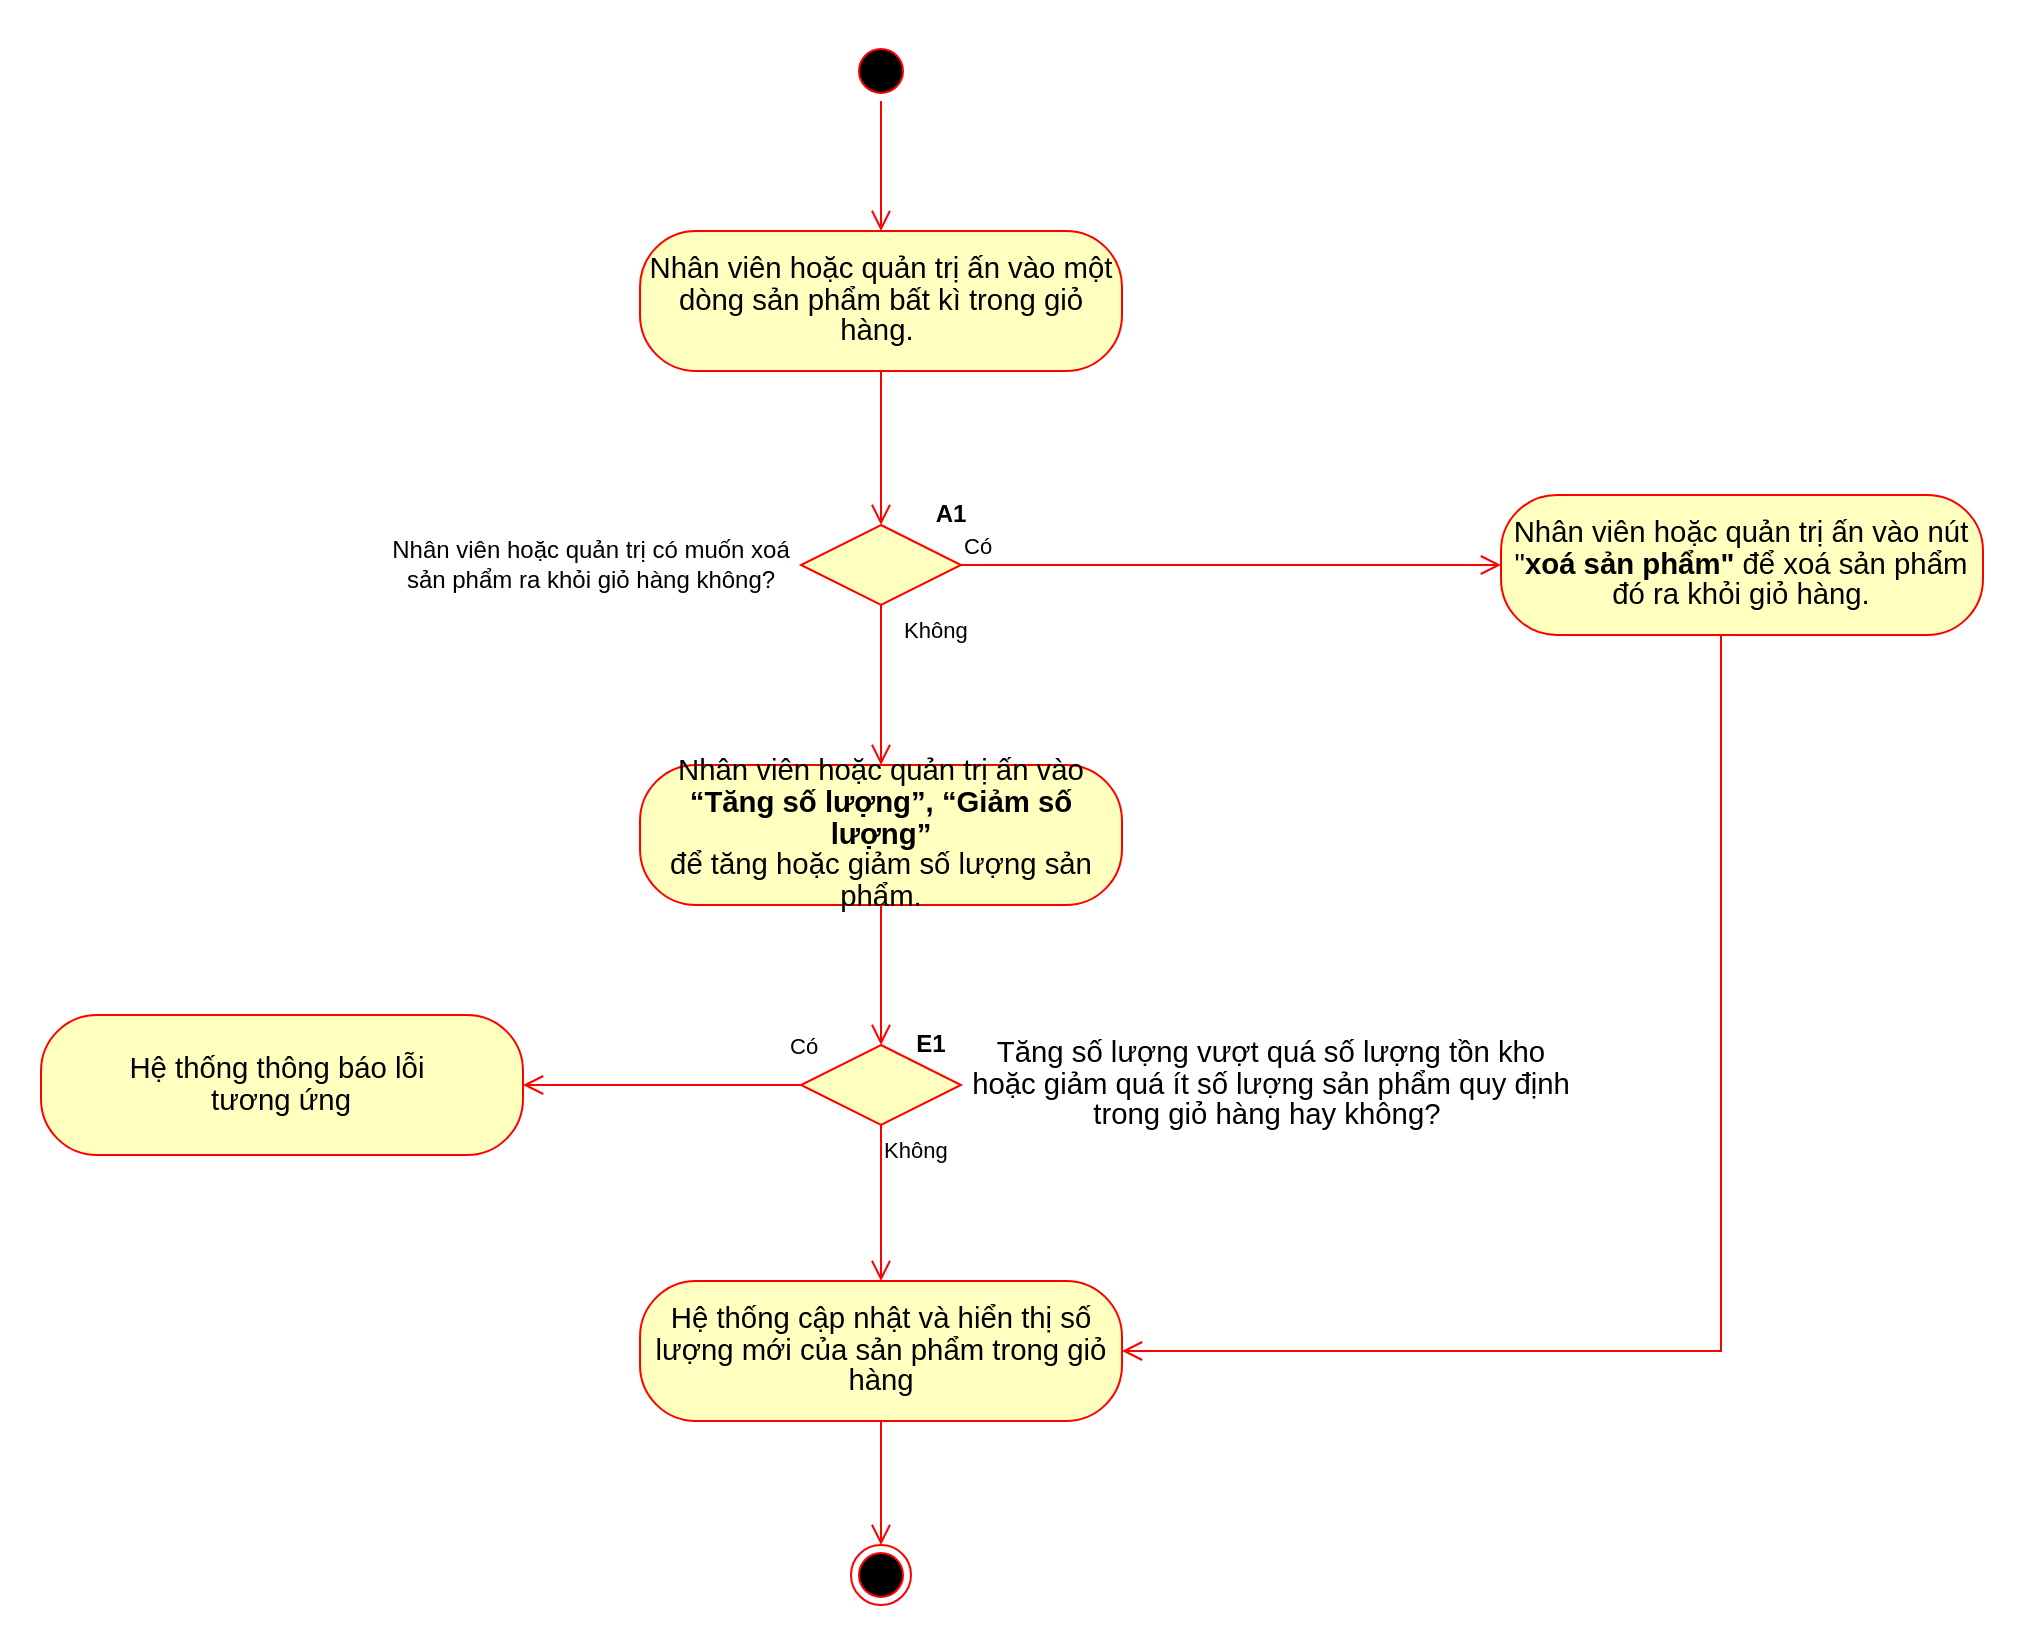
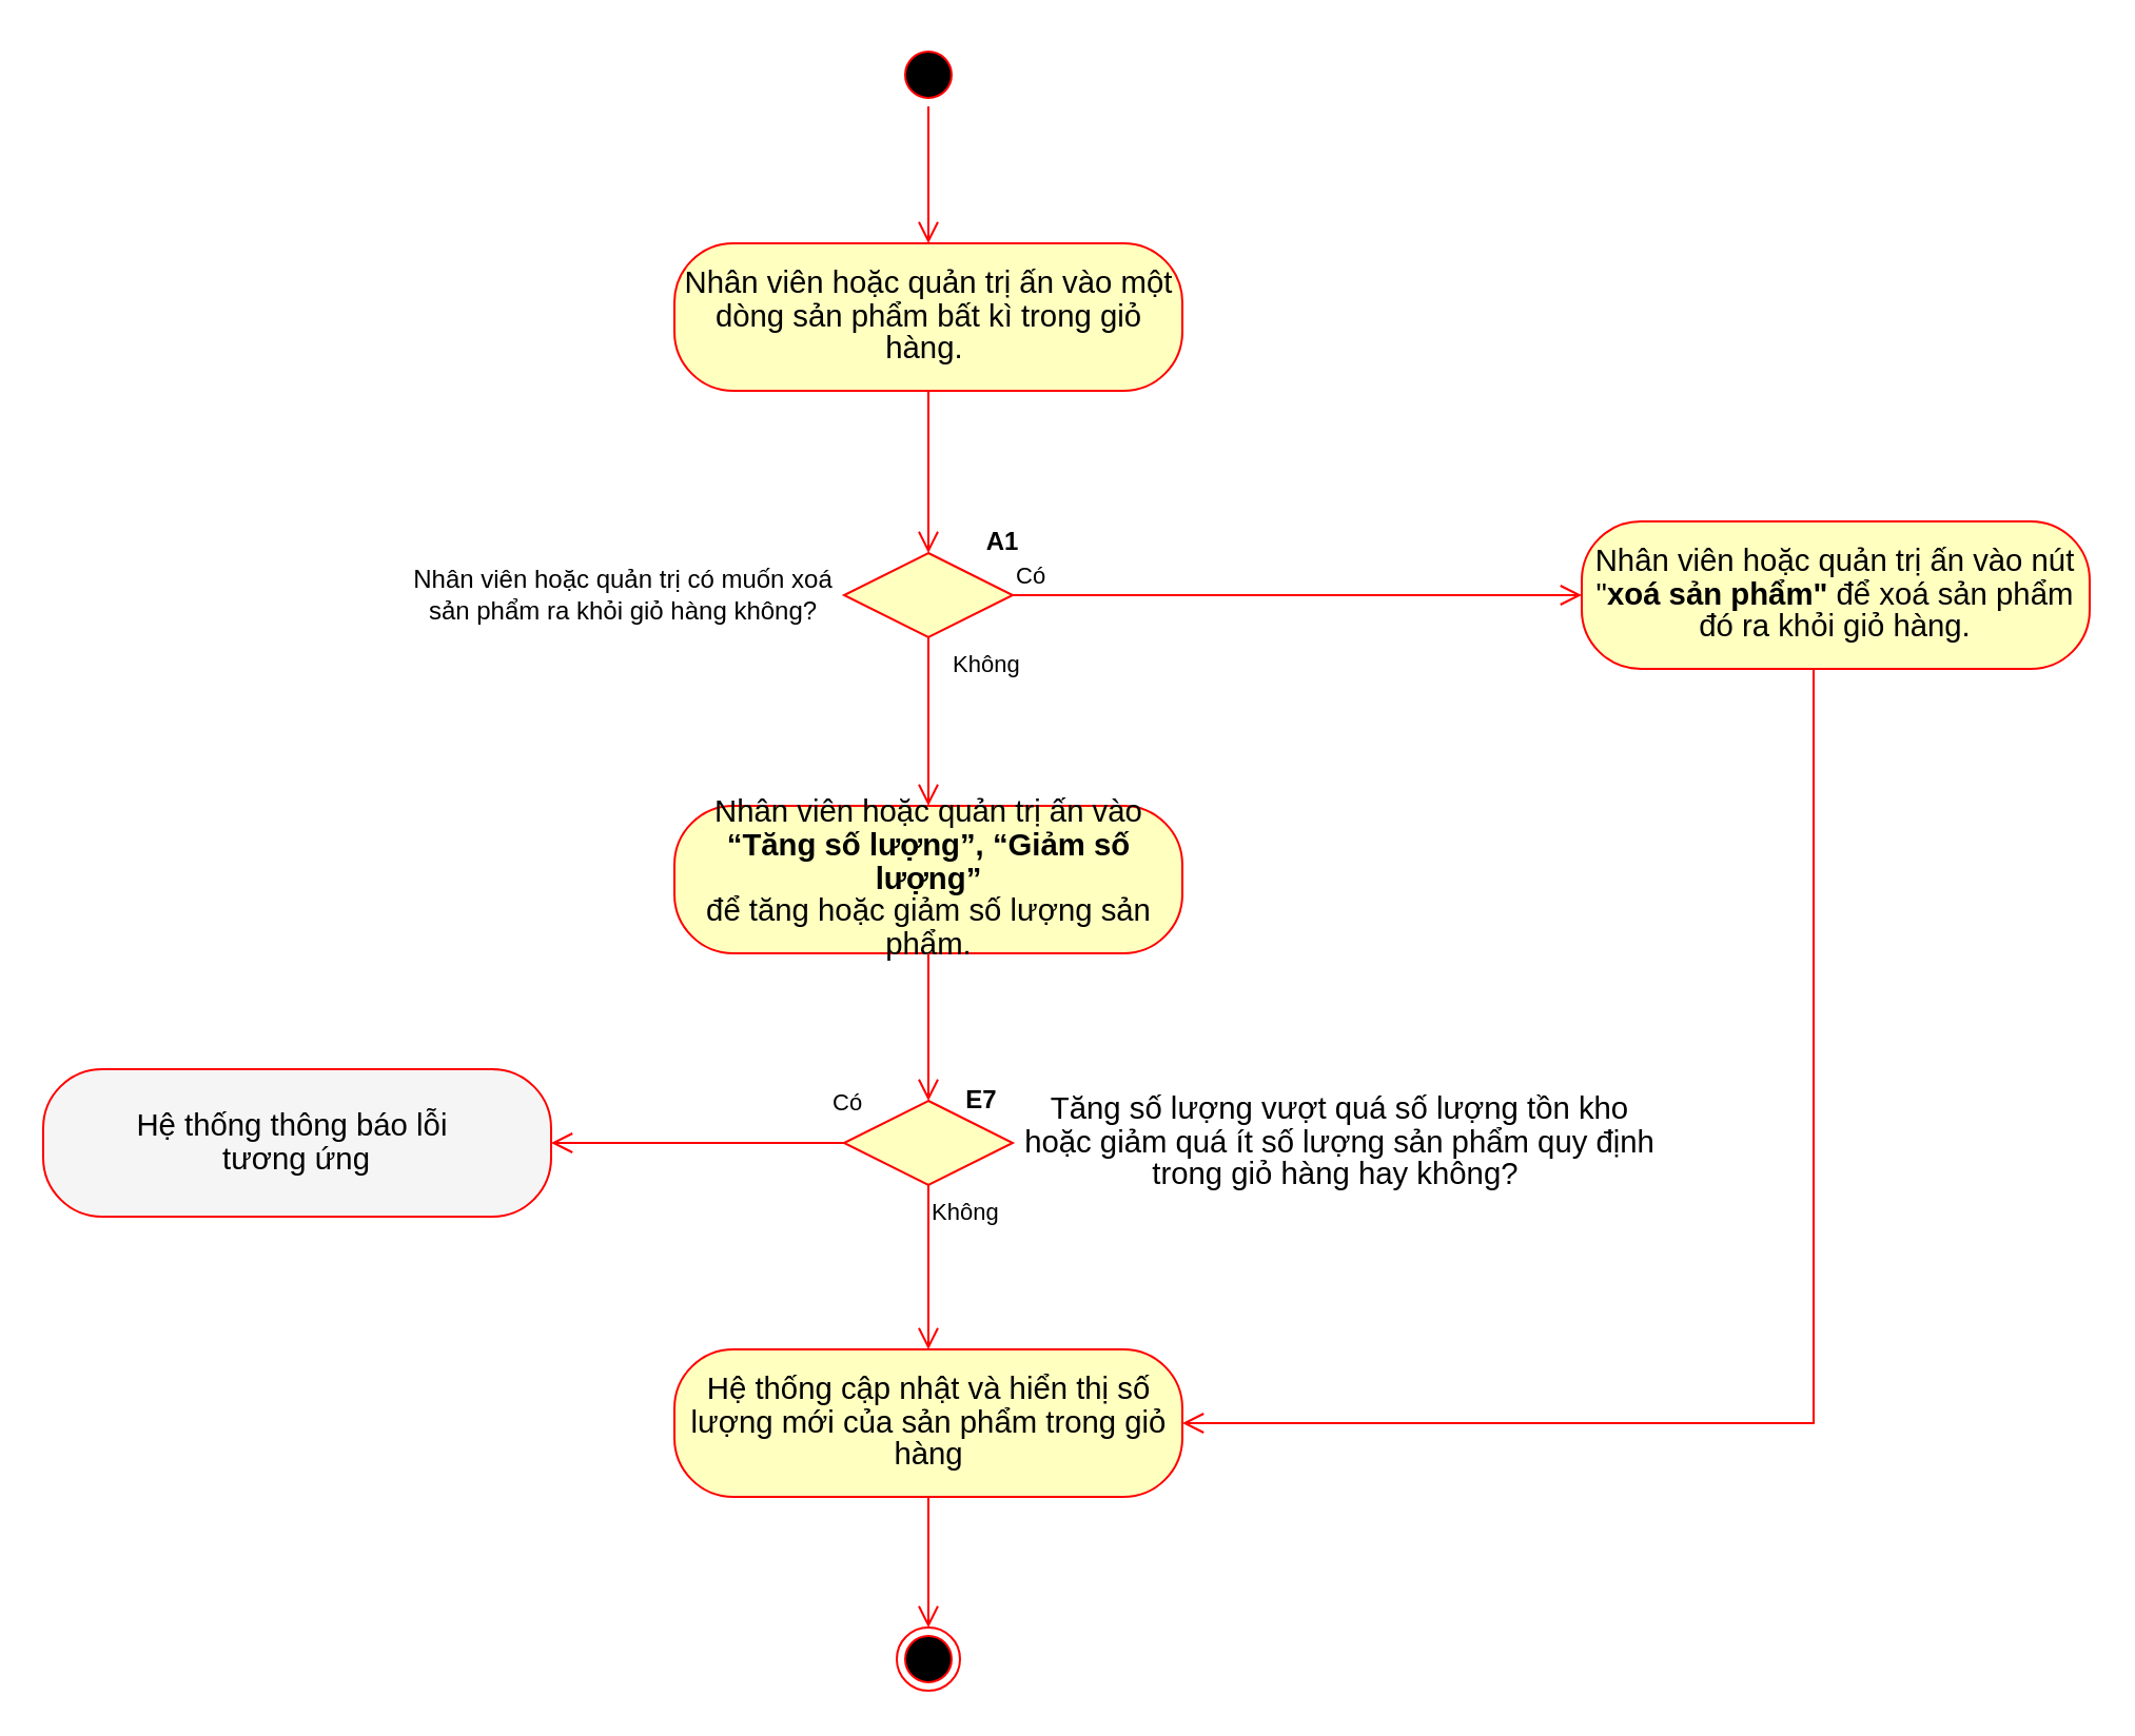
- <mxCell id="20" value="&lt;b&gt;E1&lt;/b&gt;" style="text;html=1;align=center;verticalAlign=middle;resizable=0;points=[];autosize=1;strokeColor=none;fillColor=none;" vertex="1" parent="1"><mxGeometry x="450" y="512" width="30" height="20" as="geometry" /></mxCell>
+ <mxCell id="20" value="&lt;b&gt;E7&lt;/b&gt;" style="text;html=1;align=center;verticalAlign=middle;resizable=0;points=[];autosize=1;strokeColor=none;fillColor=none;" vertex="1" parent="1"><mxGeometry x="450" y="512" width="30" height="20" as="geometry" /></mxCell>
- <mxCell id="21" value="&lt;span style=&quot;font-size: 11.0pt ; line-height: 107% ; font-family: &amp;#34;calibri&amp;#34; , sans-serif&quot;&gt;Hệ thống thông báo lỗi&amp;nbsp;&lt;br&gt;tương ứng&lt;br&gt;&lt;/span&gt;" style="rounded=1;whiteSpace=wrap;html=1;arcSize=40;fontColor=#000000;fillColor=#ffffc0;strokeColor=#ff0000;" vertex="1" parent="1"><mxGeometry x="20" y="507" width="241" height="70" as="geometry" /></mxCell>
+ <mxCell id="21" value="&lt;span style=&quot;font-size: 11.0pt ; line-height: 107% ; font-family: &amp;#34;calibri&amp;#34; , sans-serif&quot;&gt;Hệ thống thông báo lỗi&amp;nbsp;&lt;br&gt;tương ứng&lt;br&gt;&lt;/span&gt;" style="rounded=1;whiteSpace=wrap;html=1;arcSize=40;fontColor=#000000;fillColor=#f5f5f5;strokeColor=#ff0000;" vertex="1" parent="1"><mxGeometry x="20" y="507" width="241" height="70" as="geometry" /></mxCell>
